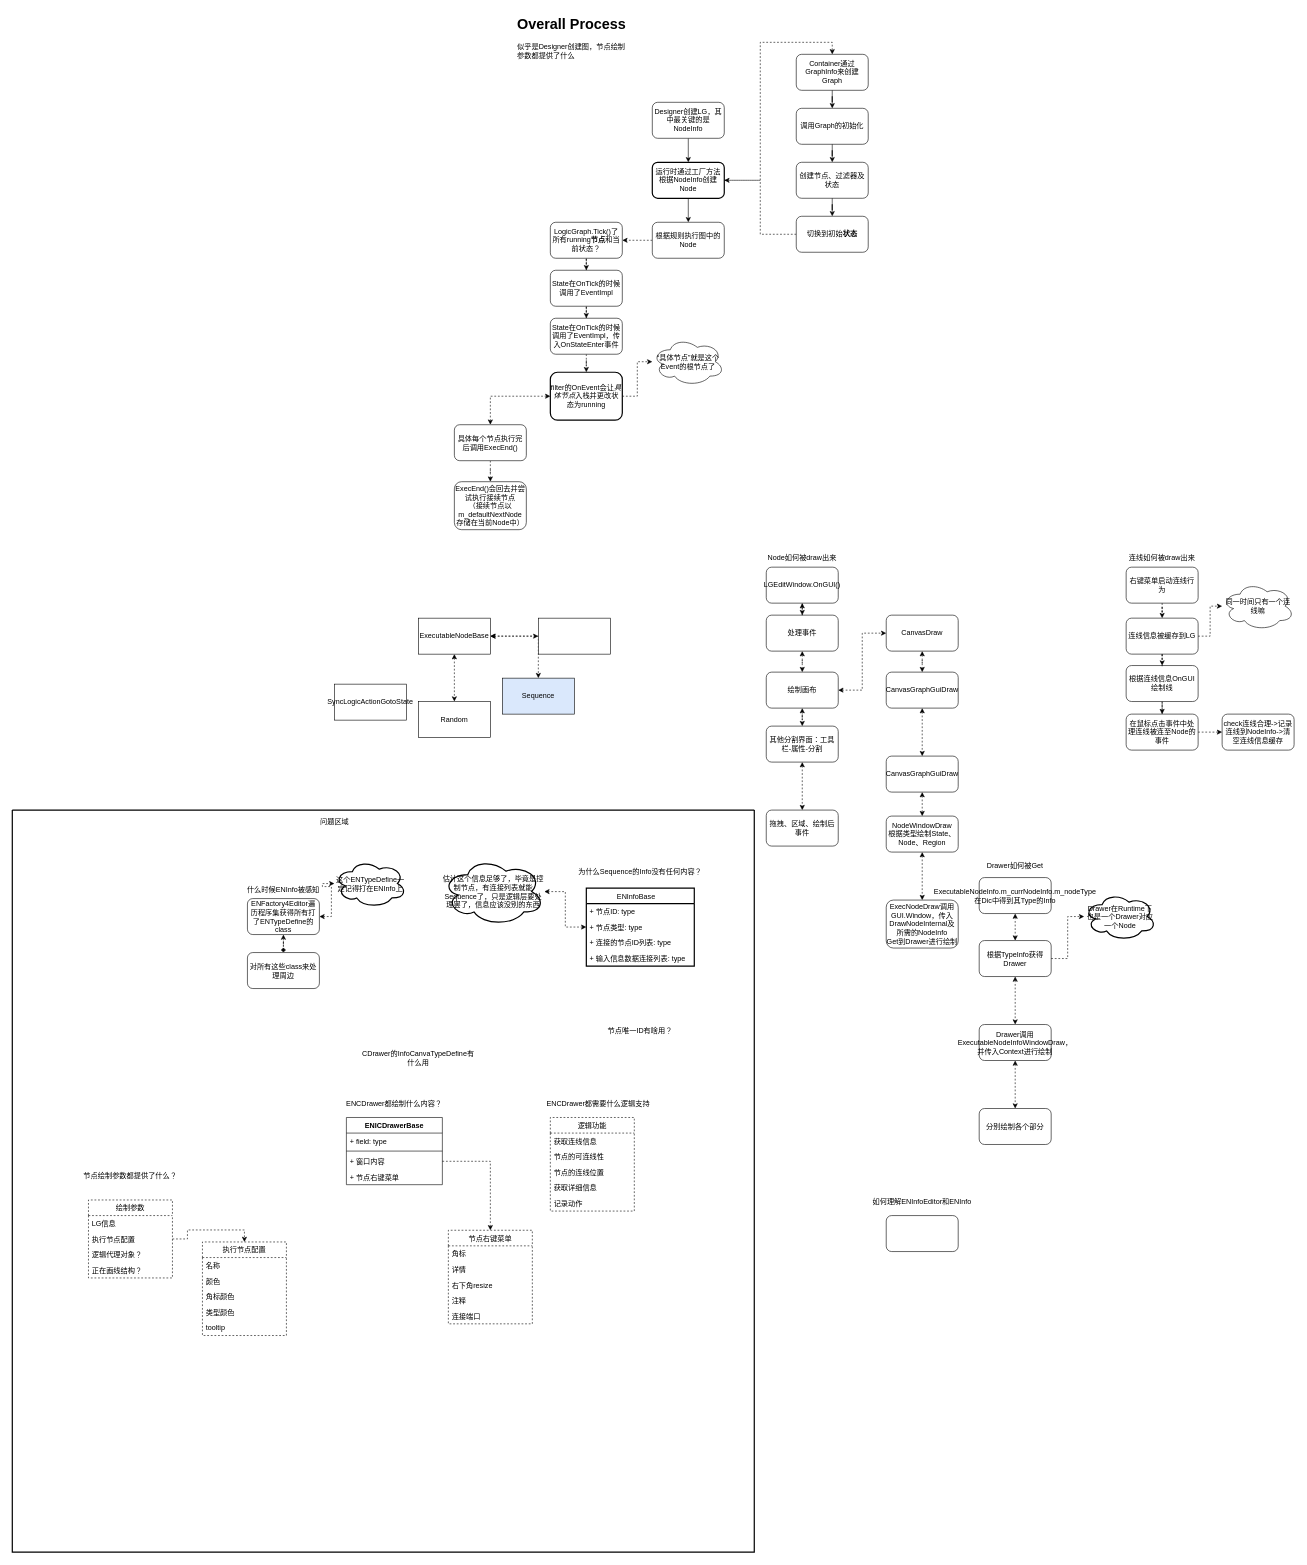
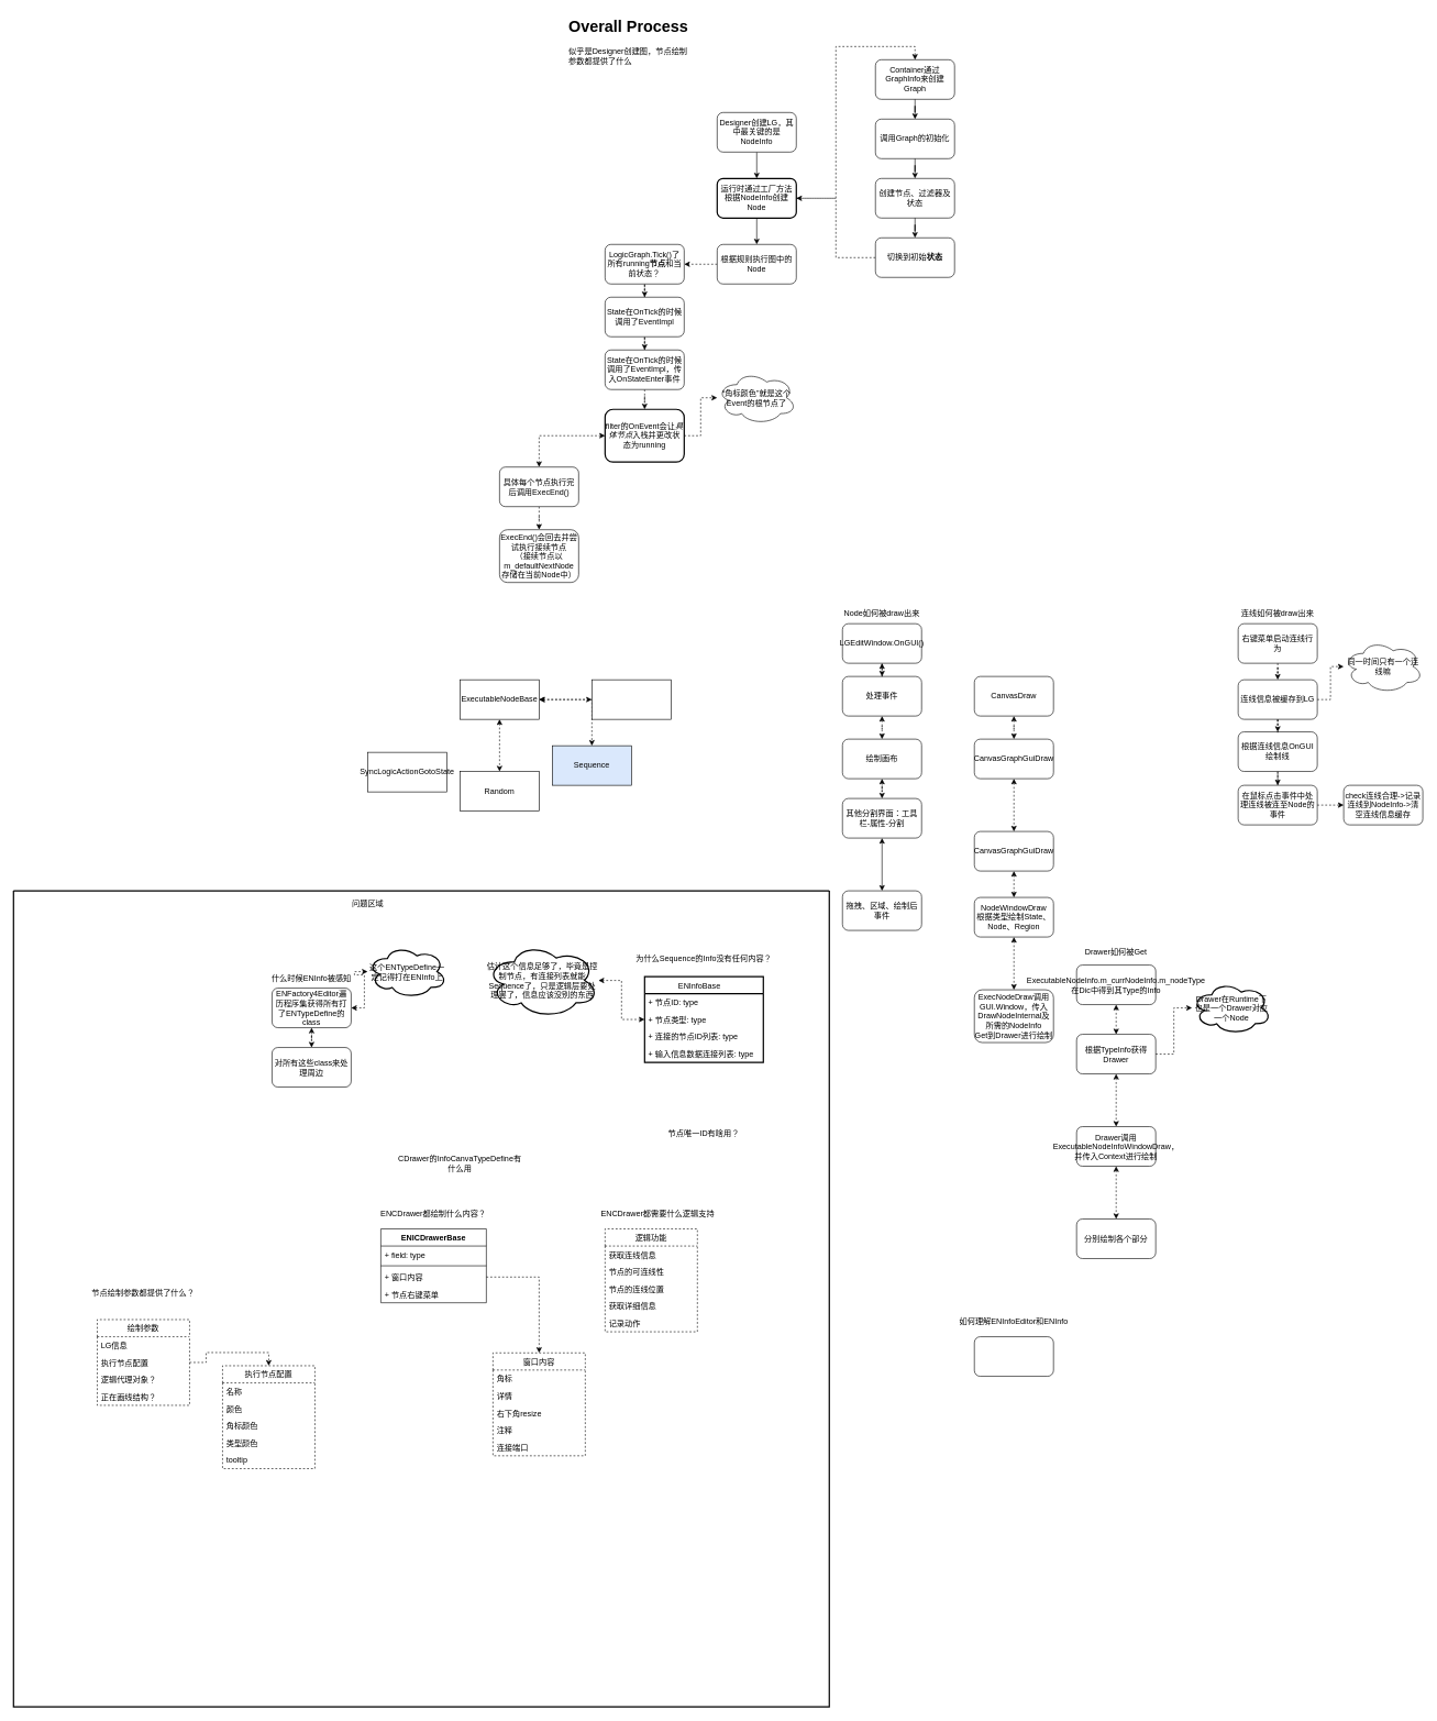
- <mxCell id="62" value="“具体节点”就是这个Event的根节点了" style="ellipse;shape=cloud;whiteSpace=wrap;html=1;rounded=1;" parent="1" vertex="1"><mxGeometry x="1087" y="562.5" width="120" height="80" as="geometry" /></mxCell>
+ <mxCell id="62" value="“角标颜色”就是这个Event的根节点了" style="ellipse;shape=cloud;whiteSpace=wrap;html=1;rounded=1;" parent="1" vertex="1"><mxGeometry x="1087" y="562.5" width="120" height="80" as="geometry" /></mxCell>
- <mxCell id="105" value="" style="edgeStyle=orthogonalEdgeStyle;rounded=0;orthogonalLoop=1;jettySize=auto;html=1;dashed=1;startArrow=classic;startFill=1;endArrow=classic;endFill=1;exitX=1;exitY=0.5;exitDx=0;exitDy=0;entryX=0;entryY=0.5;entryDx=0;entryDy=0;" parent="91" source="100" target="104" edge="1"><mxGeometry relative="1" as="geometry" /></mxCell>
- <mxCell id="109" value="" style="edgeStyle=orthogonalEdgeStyle;rounded=0;orthogonalLoop=1;jettySize=auto;html=1;dashed=1;startArrow=classic;startFill=1;endArrow=classic;endFill=1;" parent="91" source="102" target="108" edge="1"><mxGeometry relative="1" as="geometry" /></mxCell>
+ <mxCell id="109" value="" style="edgeStyle=orthogonalEdgeStyle;rounded=0;orthogonalLoop=1;jettySize=auto;html=1;dashed=0;startArrow=classic;startFill=1;endArrow=classic;endFill=1;" parent="91" source="102" target="108" edge="1"><mxGeometry relative="1" as="geometry" /></mxCell>
- <mxCell id="74" value="" style="edgeStyle=orthogonalEdgeStyle;rounded=0;orthogonalLoop=1;jettySize=auto;html=1;dashed=1;startArrow=classic;startFill=1;endArrow=diamond;endFill=1;" parent="1" source="76" target="77" edge="1"><mxGeometry relative="1" as="geometry" /></mxCell>
+ <mxCell id="74" value="" style="edgeStyle=orthogonalEdgeStyle;rounded=0;orthogonalLoop=1;jettySize=auto;html=1;dashed=1;startArrow=classic;startFill=1;endArrow=classic;endFill=1;" parent="1" source="76" target="77" edge="1"><mxGeometry relative="1" as="geometry" /></mxCell>
- <mxCell id="16" value="节点右键菜单" style="swimlane;fontStyle=0;childLayout=stackLayout;horizontal=1;startSize=26;horizontalStack=0;resizeParent=1;resizeParentMax=0;resizeLast=0;collapsible=1;marginBottom=0;rounded=0;shadow=0;glass=0;dashed=1;sketch=0;strokeWidth=1;fillColor=none;" parent="2" vertex="1"><mxGeometry x="727" y="700.5" width="140" height="156" as="geometry"><mxRectangle x="287" y="388" width="50" height="26" as="alternateBounds" /></mxGeometry></mxCell>
+ <mxCell id="16" value="窗口内容" style="swimlane;fontStyle=0;childLayout=stackLayout;horizontal=1;startSize=26;horizontalStack=0;resizeParent=1;resizeParentMax=0;resizeLast=0;collapsible=1;marginBottom=0;rounded=0;shadow=0;glass=0;dashed=1;sketch=0;strokeWidth=1;fillColor=none;" parent="2" vertex="1"><mxGeometry x="727" y="700.5" width="140" height="156" as="geometry"><mxRectangle x="287" y="388" width="50" height="26" as="alternateBounds" /></mxGeometry></mxCell>
